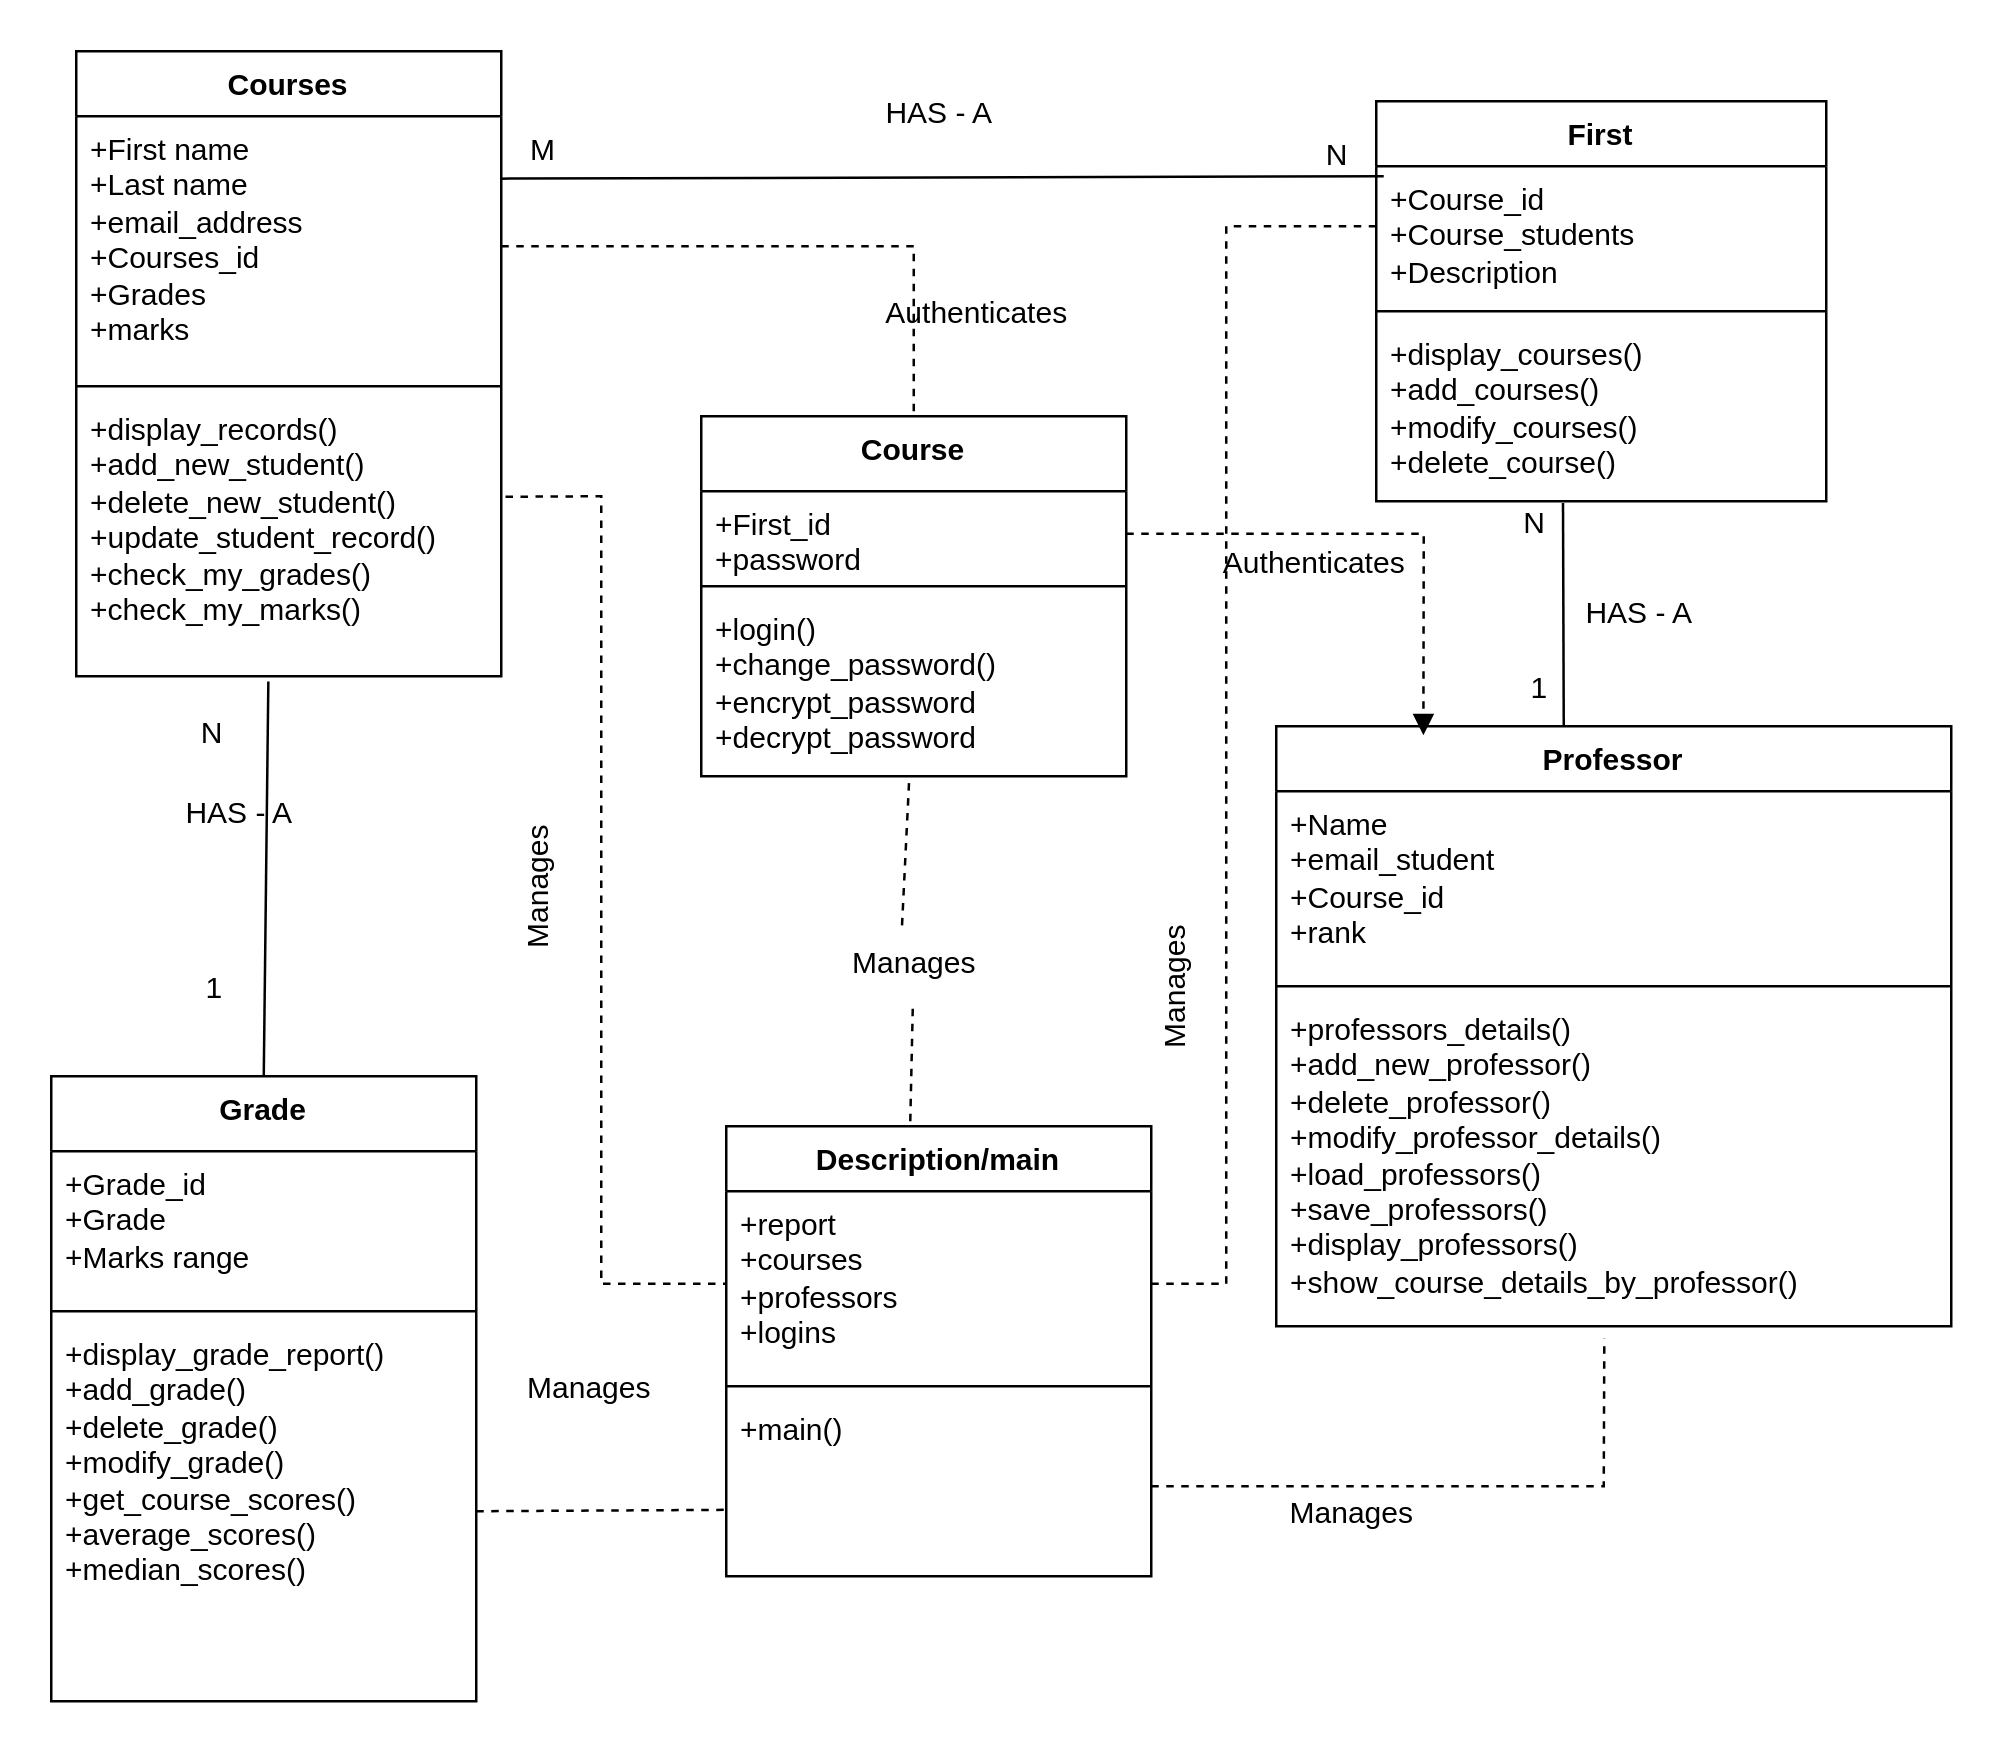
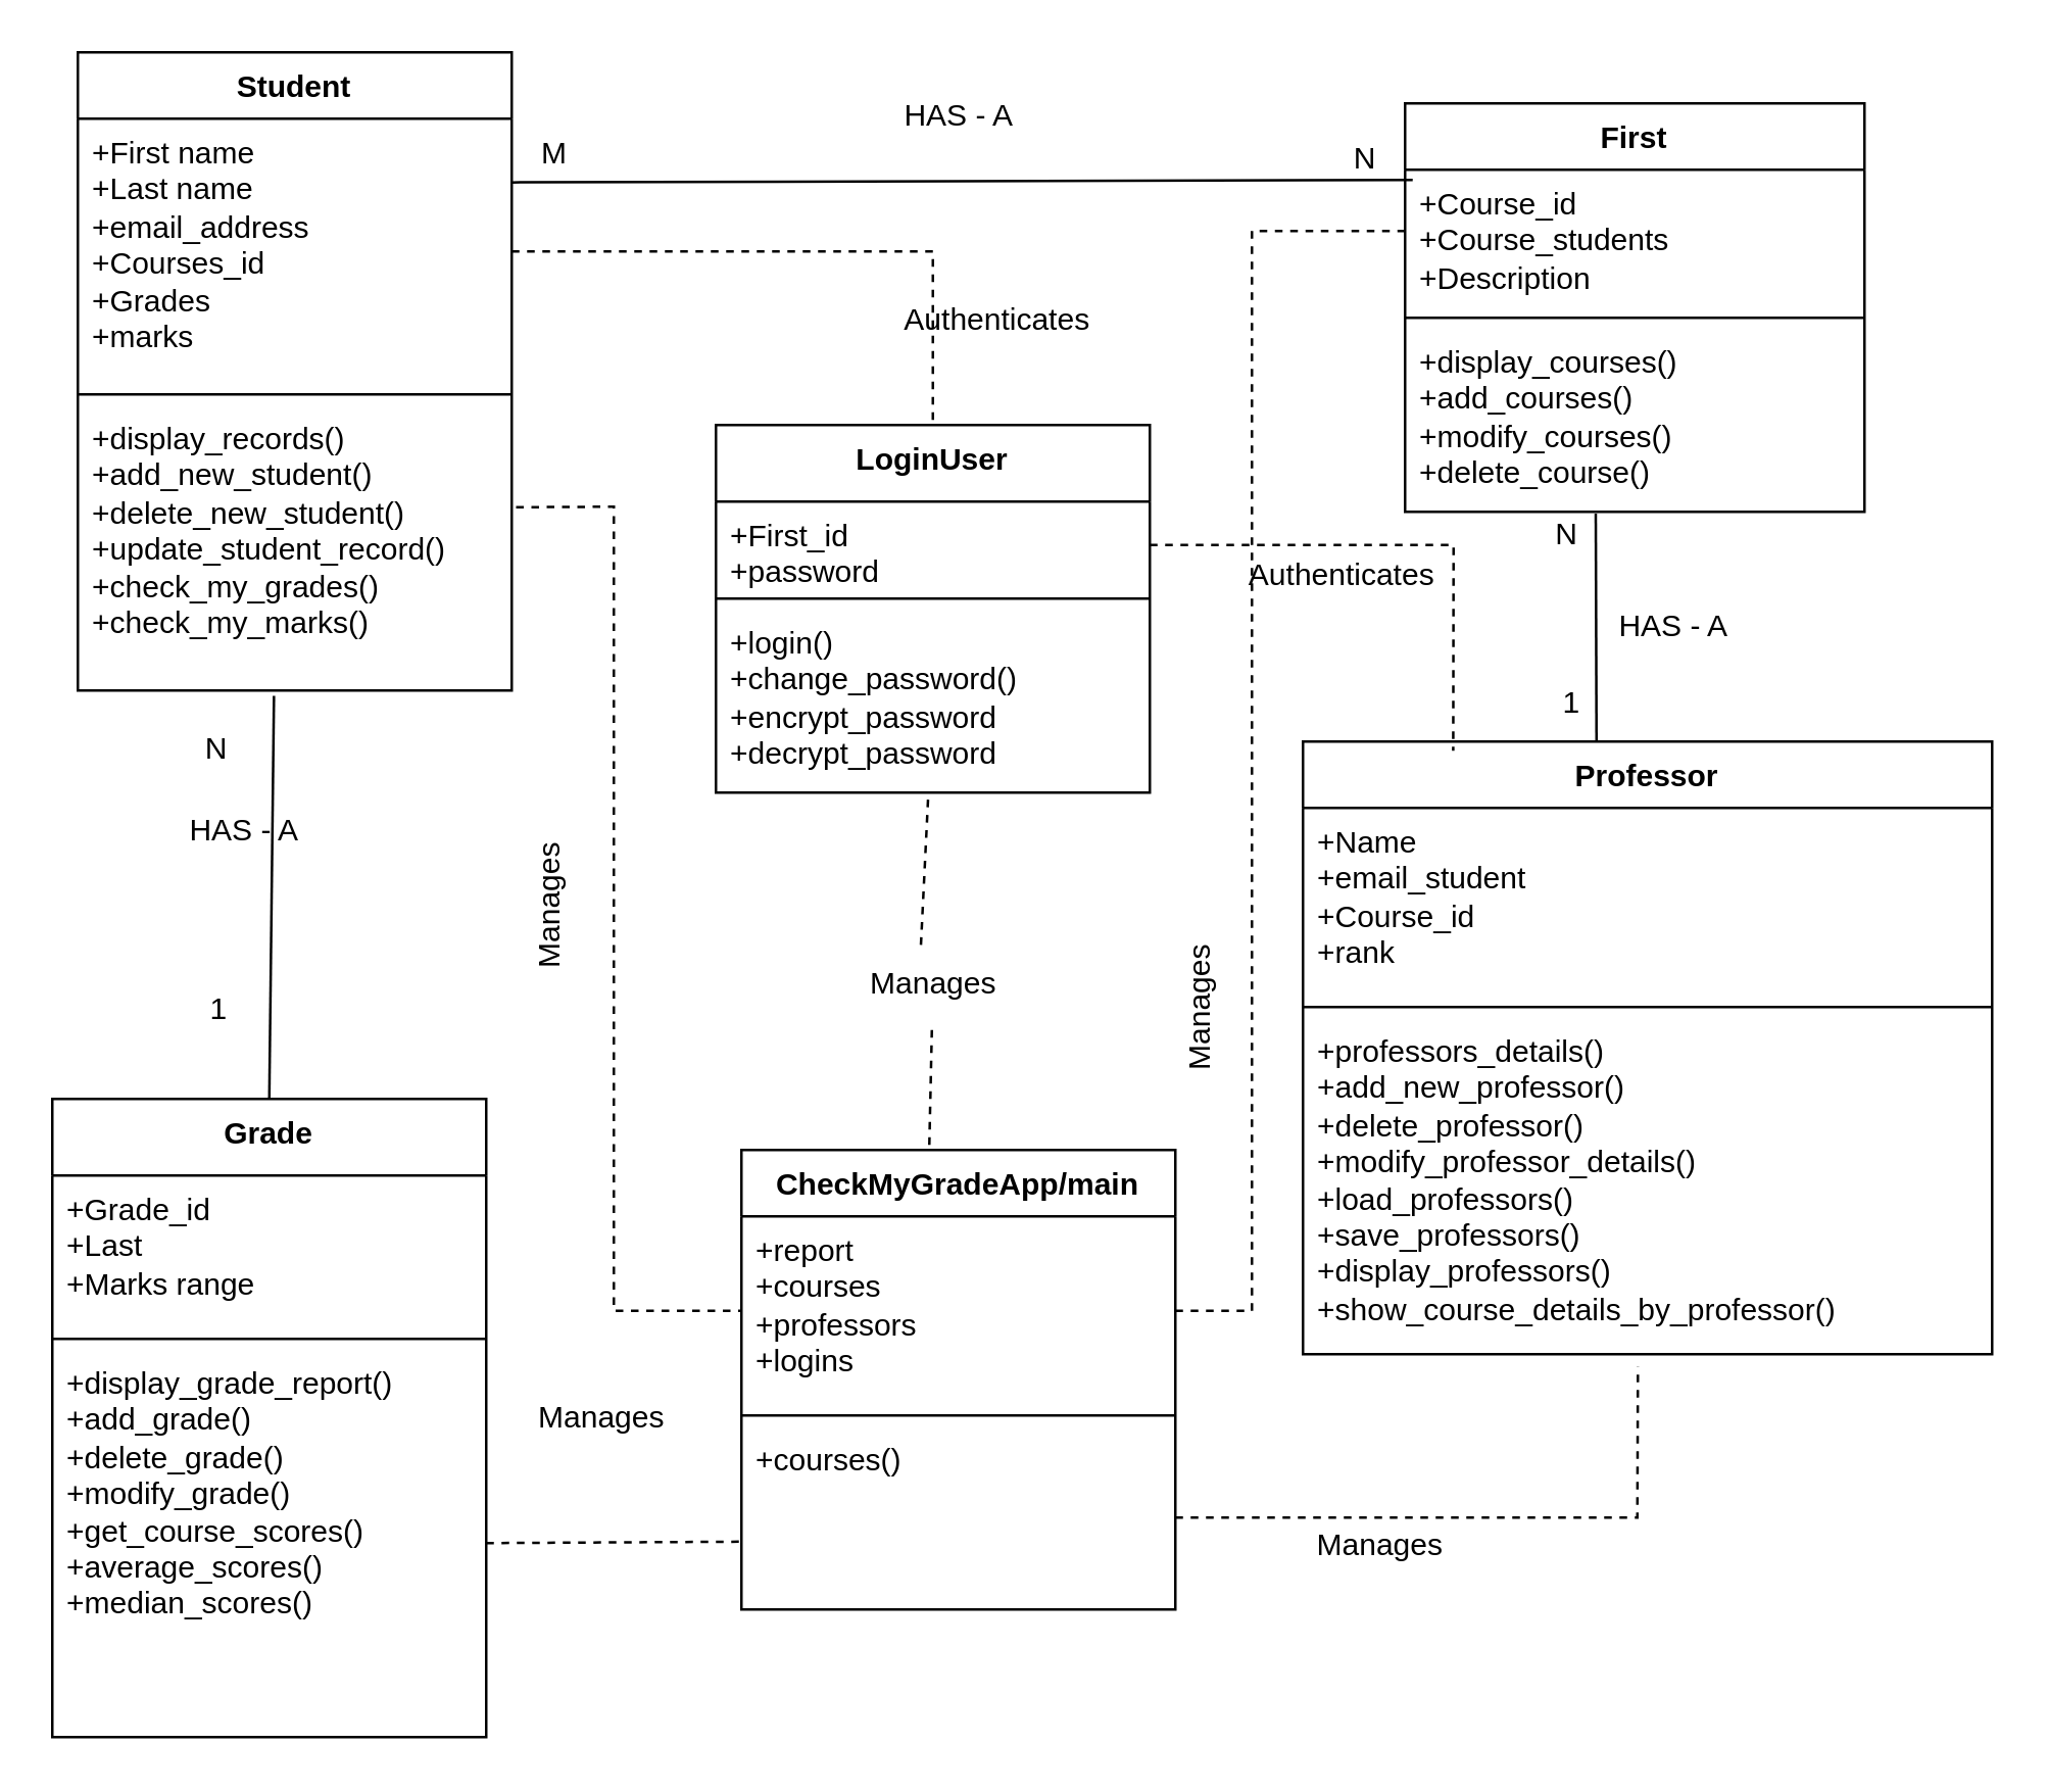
- <mxCell id="2" value="Courses" style="swimlane;fontStyle=1;align=center;verticalAlign=top;childLayout=stackLayout;horizontal=1;startSize=26;horizontalStack=0;resizeParent=1;resizeParentMax=0;resizeLast=0;collapsible=1;marginBottom=0;whiteSpace=wrap;html=1;" parent="1" vertex="1"><mxGeometry x="30" y="20" width="170" height="250" as="geometry" /></mxCell>
+ <mxCell id="2" value="Student" style="swimlane;fontStyle=1;align=center;verticalAlign=top;childLayout=stackLayout;horizontal=1;startSize=26;horizontalStack=0;resizeParent=1;resizeParentMax=0;resizeLast=0;collapsible=1;marginBottom=0;whiteSpace=wrap;html=1;" parent="1" vertex="1"><mxGeometry x="30" y="20" width="170" height="250" as="geometry" /></mxCell>
- <mxCell id="30" value="Course " style="swimlane;fontStyle=1;align=center;verticalAlign=top;childLayout=stackLayout;horizontal=1;startSize=30;horizontalStack=0;resizeParent=1;resizeParentMax=0;resizeLast=0;collapsible=1;marginBottom=0;whiteSpace=wrap;html=1;" parent="1" vertex="1"><mxGeometry x="280" y="166" width="170" height="144" as="geometry" /></mxCell>
+ <mxCell id="30" value="LoginUser " style="swimlane;fontStyle=1;align=center;verticalAlign=top;childLayout=stackLayout;horizontal=1;startSize=30;horizontalStack=0;resizeParent=1;resizeParentMax=0;resizeLast=0;collapsible=1;marginBottom=0;whiteSpace=wrap;html=1;" parent="1" vertex="1"><mxGeometry x="280" y="166" width="170" height="144" as="geometry" /></mxCell>
- <mxCell id="43" value="" style="endArrow=block;dashed=1;html=1;rounded=0;exitX=1;exitY=0.5;exitDx=0;exitDy=0;entryX=0.218;entryY=0.015;entryDx=0;entryDy=0;entryPerimeter=0;" parent="1" source="31" target="6" edge="1"><mxGeometry width="50" height="50" relative="1" as="geometry"><mxPoint x="500" y="350" as="sourcePoint" /><mxPoint x="550" y="300" as="targetPoint" /><Array as="points"><mxPoint x="569" y="213" /></Array></mxGeometry></mxCell>
+ <mxCell id="43" value="" style="endArrow=none;dashed=1;html=1;rounded=0;exitX=1;exitY=0.5;exitDx=0;exitDy=0;entryX=0.218;entryY=0.015;entryDx=0;entryDy=0;entryPerimeter=0;" parent="1" source="31" target="6" edge="1"><mxGeometry width="50" height="50" relative="1" as="geometry"><mxPoint x="500" y="350" as="sourcePoint" /><mxPoint x="550" y="300" as="targetPoint" /><Array as="points"><mxPoint x="569" y="213" /></Array></mxGeometry></mxCell>
- <mxCell id="10" value="Description/main" style="swimlane;fontStyle=1;align=center;verticalAlign=top;childLayout=stackLayout;horizontal=1;startSize=26;horizontalStack=0;resizeParent=1;resizeParentMax=0;resizeLast=0;collapsible=1;marginBottom=0;whiteSpace=wrap;html=1;" parent="1" vertex="1"><mxGeometry x="290" y="450" width="170" height="180" as="geometry" /></mxCell>
+ <mxCell id="10" value="CheckMyGradeApp/main" style="swimlane;fontStyle=1;align=center;verticalAlign=top;childLayout=stackLayout;horizontal=1;startSize=26;horizontalStack=0;resizeParent=1;resizeParentMax=0;resizeLast=0;collapsible=1;marginBottom=0;whiteSpace=wrap;html=1;" parent="1" vertex="1"><mxGeometry x="290" y="450" width="170" height="180" as="geometry" /></mxCell>
- <mxCell id="15" value="+Grade_id &lt;br&gt;+Grade &lt;br&gt;+Marks range&amp;nbsp;" style="text;strokeColor=none;fillColor=none;align=left;verticalAlign=top;spacingLeft=4;spacingRight=4;overflow=hidden;rotatable=0;points=[[0,0.5],[1,0.5]];portConstraint=eastwest;whiteSpace=wrap;html=1;" parent="14" vertex="1"><mxGeometry y="30" width="170" height="60" as="geometry" /></mxCell>
+ <mxCell id="15" value="+Grade_id &lt;br&gt;+Last &lt;br&gt;+Marks range&amp;nbsp;" style="text;strokeColor=none;fillColor=none;align=left;verticalAlign=top;spacingLeft=4;spacingRight=4;overflow=hidden;rotatable=0;points=[[0,0.5],[1,0.5]];portConstraint=eastwest;whiteSpace=wrap;html=1;" parent="14" vertex="1"><mxGeometry y="30" width="170" height="60" as="geometry" /></mxCell>
- <mxCell id="13" value="&lt;div&gt;+main()&lt;/div&gt;" style="text;strokeColor=none;fillColor=none;align=left;verticalAlign=top;spacingLeft=4;spacingRight=4;overflow=hidden;rotatable=0;points=[[0,0.5],[1,0.5]];portConstraint=eastwest;whiteSpace=wrap;html=1;" parent="10" vertex="1"><mxGeometry y="108" width="170" height="72" as="geometry" /></mxCell>
+ <mxCell id="13" value="&lt;div&gt;+courses()&lt;/div&gt;" style="text;strokeColor=none;fillColor=none;align=left;verticalAlign=top;spacingLeft=4;spacingRight=4;overflow=hidden;rotatable=0;points=[[0,0.5],[1,0.5]];portConstraint=eastwest;whiteSpace=wrap;html=1;" parent="10" vertex="1"><mxGeometry y="108" width="170" height="72" as="geometry" /></mxCell>
